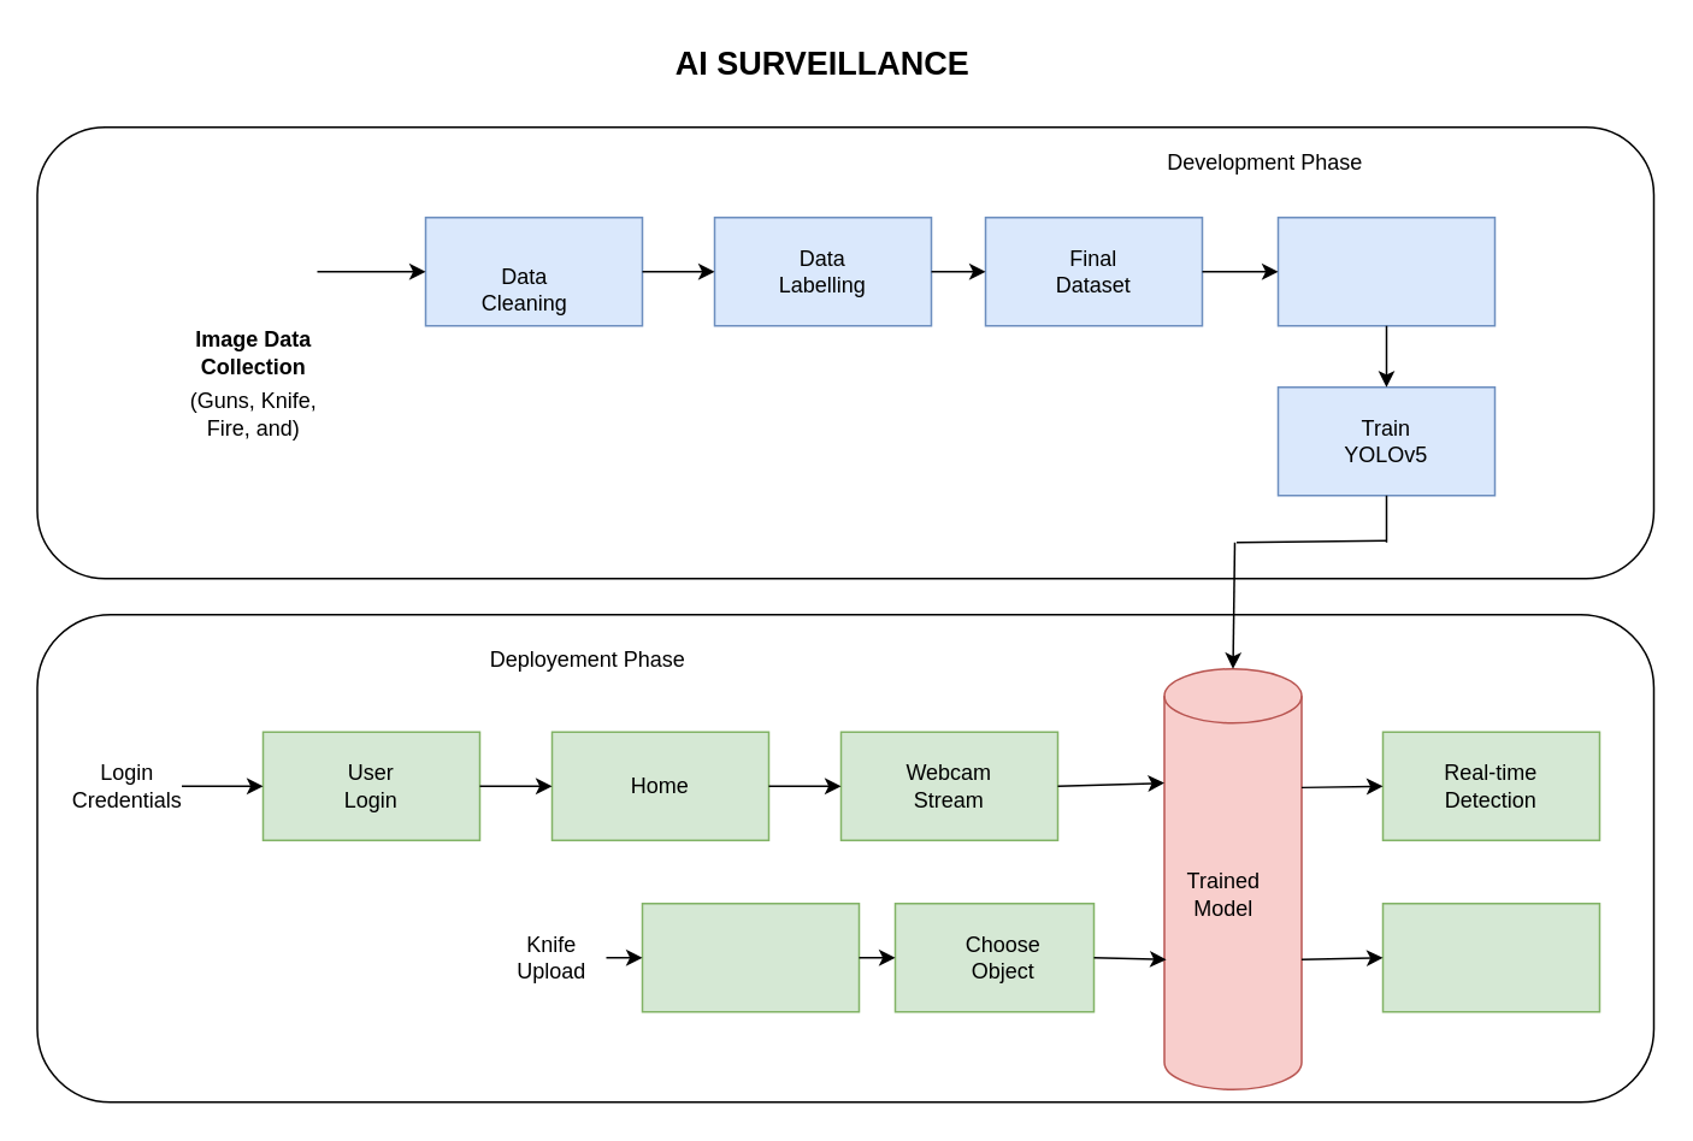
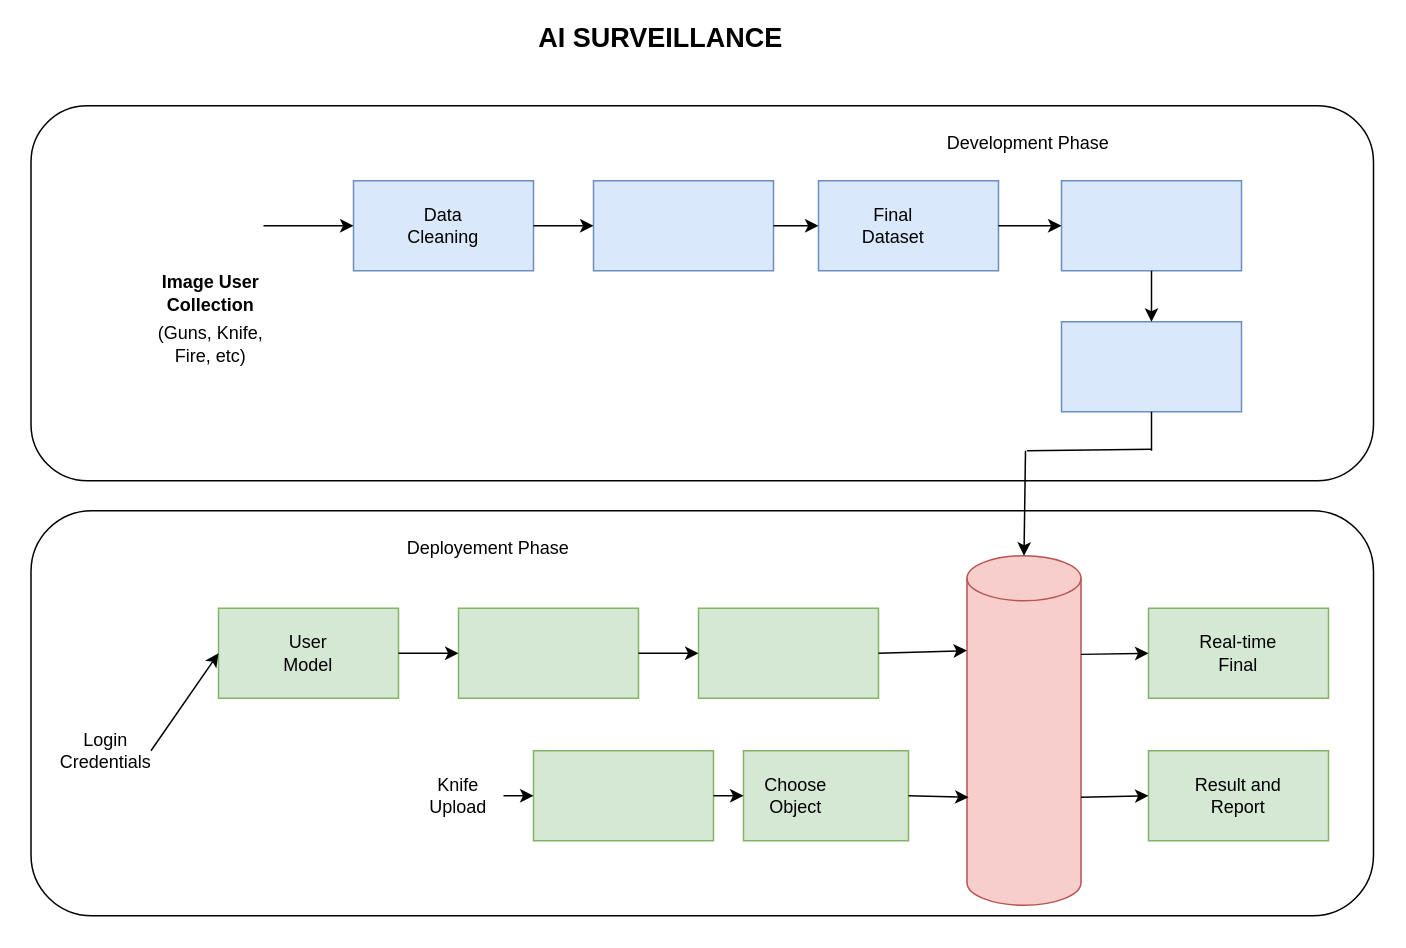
- <mxCell id="20" value="&lt;font style=&quot;font-size: 18px;&quot;&gt;&lt;b style=&quot;&quot;&gt;AI SURVEILLANCE&lt;/b&gt;&lt;/font&gt;" style="text;html=1;align=center;verticalAlign=middle;whiteSpace=wrap;rounded=0;" vertex="1" parent="1"><mxGeometry x="360" y="20" width="190" height="30" as="geometry" /></mxCell>
+ <mxCell id="20" value="&lt;font style=&quot;font-size: 18px;&quot;&gt;&lt;b style=&quot;&quot;&gt;AI SURVEILLANCE&lt;/b&gt;&lt;/font&gt;" style="text;html=1;align=center;verticalAlign=middle;whiteSpace=wrap;rounded=0;" vertex="1" parent="1"><mxGeometry x="345" y="10" width="190" height="30" as="geometry" /></mxCell>
- <mxCell id="25" value="Development Phase" style="text;html=1;align=center;verticalAlign=middle;whiteSpace=wrap;rounded=0;" vertex="1" parent="1"><mxGeometry x="630" y="75" width="140" height="30" as="geometry" /></mxCell>
+ <mxCell id="25" value="Development Phase" style="text;html=1;align=center;verticalAlign=middle;whiteSpace=wrap;rounded=0;" vertex="1" parent="1"><mxGeometry x="615" y="80" width="140" height="30" as="geometry" /></mxCell>
- <mxCell id="13" value="Data Labelling" style="text;html=1;align=center;verticalAlign=middle;whiteSpace=wrap;rounded=0;" vertex="1" parent="1"><mxGeometry x="425" y="135" width="60" height="30" as="geometry" /></mxCell>
- <mxCell id="16" value="Final Dataset" style="text;html=1;align=center;verticalAlign=middle;whiteSpace=wrap;rounded=0;" vertex="1" parent="1"><mxGeometry x="575" y="135" width="60" height="30" as="geometry" /></mxCell>
+ <mxCell id="16" value="Final Dataset" style="text;html=1;align=center;verticalAlign=middle;whiteSpace=wrap;rounded=0;" vertex="1" parent="1"><mxGeometry x="565" y="135" width="60" height="30" as="geometry" /></mxCell>
- <mxCell id="9" value="Data Cleaning" style="text;html=1;align=center;verticalAlign=middle;whiteSpace=wrap;rounded=0;" vertex="1" parent="1"><mxGeometry x="260" y="145" width="60" height="30" as="geometry" /></mxCell>
+ <mxCell id="9" value="Data Cleaning" style="text;html=1;align=center;verticalAlign=middle;whiteSpace=wrap;rounded=0;" vertex="1" parent="1"><mxGeometry x="265" y="135" width="60" height="30" as="geometry" /></mxCell>
- <mxCell id="7" value="&lt;b&gt;Image Data Collection&lt;/b&gt;" style="text;html=1;align=center;verticalAlign=middle;whiteSpace=wrap;rounded=0;" vertex="1" parent="1"><mxGeometry x="105" y="180" width="70" height="30" as="geometry" /></mxCell>
+ <mxCell id="7" value="&lt;b&gt;Image User Collection&lt;/b&gt;" style="text;html=1;align=center;verticalAlign=middle;whiteSpace=wrap;rounded=0;" vertex="1" parent="1"><mxGeometry x="105" y="180" width="70" height="30" as="geometry" /></mxCell>
- <mxCell id="10" value="(Guns, Knife, Fire, and)" style="text;html=1;align=center;verticalAlign=middle;whiteSpace=wrap;rounded=0;" vertex="1" parent="1"><mxGeometry x="100" y="214" width="80" height="30" as="geometry" /></mxCell>
+ <mxCell id="10" value="(Guns, Knife, Fire, etc)" style="text;html=1;align=center;verticalAlign=middle;whiteSpace=wrap;rounded=0;" vertex="1" parent="1"><mxGeometry x="100" y="214" width="80" height="30" as="geometry" /></mxCell>
- <mxCell id="22" value="Train YOLOv5" style="text;html=1;align=center;verticalAlign=middle;whiteSpace=wrap;rounded=0;" vertex="1" parent="1"><mxGeometry x="737" y="229" width="60" height="30" as="geometry" /></mxCell>
- <mxCell id="26" value="Login Credentials" style="text;html=1;align=center;verticalAlign=middle;whiteSpace=wrap;rounded=0;" vertex="1" parent="1"><mxGeometry x="40" y="420" width="60" height="30" as="geometry" /></mxCell>
+ <mxCell id="26" value="Login Credentials" style="text;html=1;align=center;verticalAlign=middle;whiteSpace=wrap;rounded=0;" vertex="1" parent="1"><mxGeometry x="40" y="485" width="60" height="30" as="geometry" /></mxCell>
- <mxCell id="28" value="User Login" style="text;html=1;align=center;verticalAlign=middle;whiteSpace=wrap;rounded=0;" vertex="1" parent="1"><mxGeometry x="175" y="420" width="60" height="30" as="geometry" /></mxCell>
+ <mxCell id="28" value="User Model" style="text;html=1;align=center;verticalAlign=middle;whiteSpace=wrap;rounded=0;" vertex="1" parent="1"><mxGeometry x="175" y="420" width="60" height="30" as="geometry" /></mxCell>
- <mxCell id="31" value="Home" style="text;html=1;align=center;verticalAlign=middle;whiteSpace=wrap;rounded=0;" vertex="1" parent="1"><mxGeometry x="335" y="420" width="60" height="30" as="geometry" /></mxCell>
- <mxCell id="34" value="Webcam Stream" style="text;html=1;align=center;verticalAlign=middle;whiteSpace=wrap;rounded=0;" vertex="1" parent="1"><mxGeometry x="495" y="420" width="60" height="30" as="geometry" /></mxCell>
- <mxCell id="37" value="Real-time Detection" style="text;html=1;align=center;verticalAlign=middle;whiteSpace=wrap;rounded=0;" vertex="1" parent="1"><mxGeometry x="795" y="420" width="60" height="30" as="geometry" /></mxCell>
+ <mxCell id="37" value="Real-time Final" style="text;html=1;align=center;verticalAlign=middle;whiteSpace=wrap;rounded=0;" vertex="1" parent="1"><mxGeometry x="795" y="420" width="60" height="30" as="geometry" /></mxCell>
- <mxCell id="41" value="Trained Model" style="text;html=1;align=center;verticalAlign=middle;whiteSpace=wrap;rounded=0;" vertex="1" parent="1"><mxGeometry x="647" y="480" width="60" height="30" as="geometry" /></mxCell>
- <mxCell id="48" value="Choose Object" style="text;html=1;align=center;verticalAlign=middle;whiteSpace=wrap;rounded=0;" vertex="1" parent="1"><mxGeometry x="525" y="515" width="60" height="30" as="geometry" /></mxCell>
+ <mxCell id="48" value="Choose Object" style="text;html=1;align=center;verticalAlign=middle;whiteSpace=wrap;rounded=0;" vertex="1" parent="1"><mxGeometry x="500" y="515" width="60" height="30" as="geometry" /></mxCell>
+ <mxCell id="52" value="Result and Report" style="text;html=1;align=center;verticalAlign=middle;whiteSpace=wrap;rounded=0;" vertex="1" parent="1"><mxGeometry x="795" y="515" width="60" height="30" as="geometry" /></mxCell>
